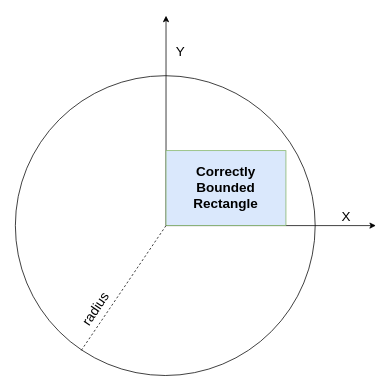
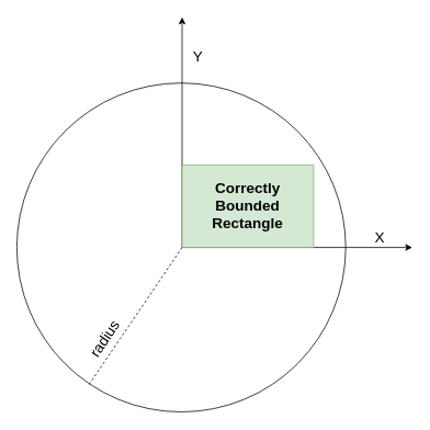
- <mxCell id="7" value="&lt;font style=&quot;font-size: 18px;&quot;&gt;&lt;b&gt;Correctly&lt;br&gt;Bounded&lt;br&gt;Rectangle&lt;/b&gt;&lt;/font&gt;" style="rounded=0;whiteSpace=wrap;html=1;fillColor=#dae8fc;strokeColor=#82b366;" vertex="1" parent="1"><mxGeometry x="221" y="200" width="160" height="100" as="geometry" /></mxCell>
+ <mxCell id="7" value="&lt;font style=&quot;font-size: 18px;&quot;&gt;&lt;b&gt;Correctly&lt;br&gt;Bounded&lt;br&gt;Rectangle&lt;/b&gt;&lt;/font&gt;" style="rounded=0;whiteSpace=wrap;html=1;fillColor=#d5e8d4;strokeColor=#82b366;" vertex="1" parent="1"><mxGeometry x="221" y="200" width="160" height="100" as="geometry" /></mxCell>
